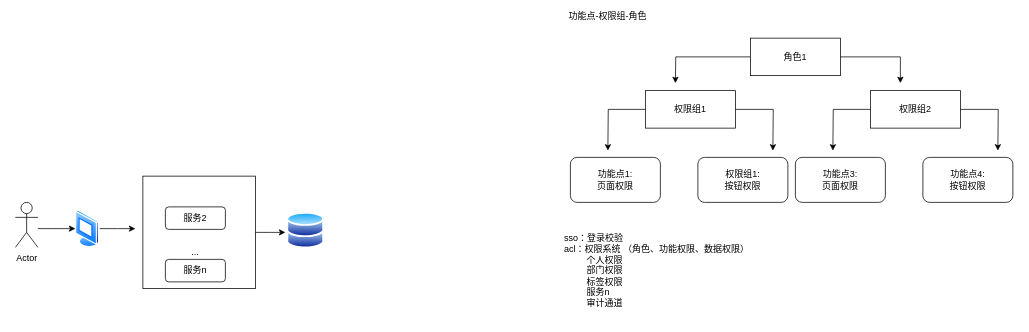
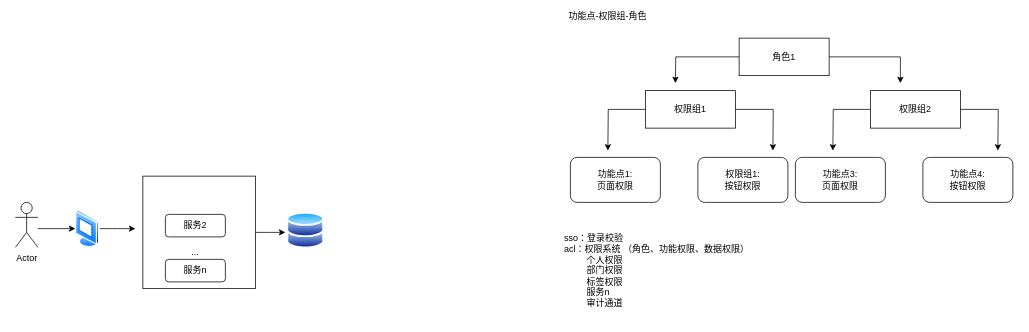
- <mxCell id="5" value="角色1" style="rounded=0;whiteSpace=wrap;html=1;" parent="1" vertex="1"><mxGeometry x="1000" y="50" width="120" height="50" as="geometry" /></mxCell>
+ <mxCell id="5" value="角色1" style="rounded=0;whiteSpace=wrap;html=1;" parent="1" vertex="1"><mxGeometry x="985" y="50" width="120" height="50" as="geometry" /></mxCell>
- <mxCell id="23" value="服务2" style="rounded=1;whiteSpace=wrap;html=1;" vertex="1" parent="1"><mxGeometry x="220" y="275" width="80" height="30" as="geometry" /></mxCell>
+ <mxCell id="23" value="服务2" style="rounded=1;whiteSpace=wrap;html=1;" vertex="1" parent="1"><mxGeometry x="220" y="285" width="80" height="30" as="geometry" /></mxCell>
